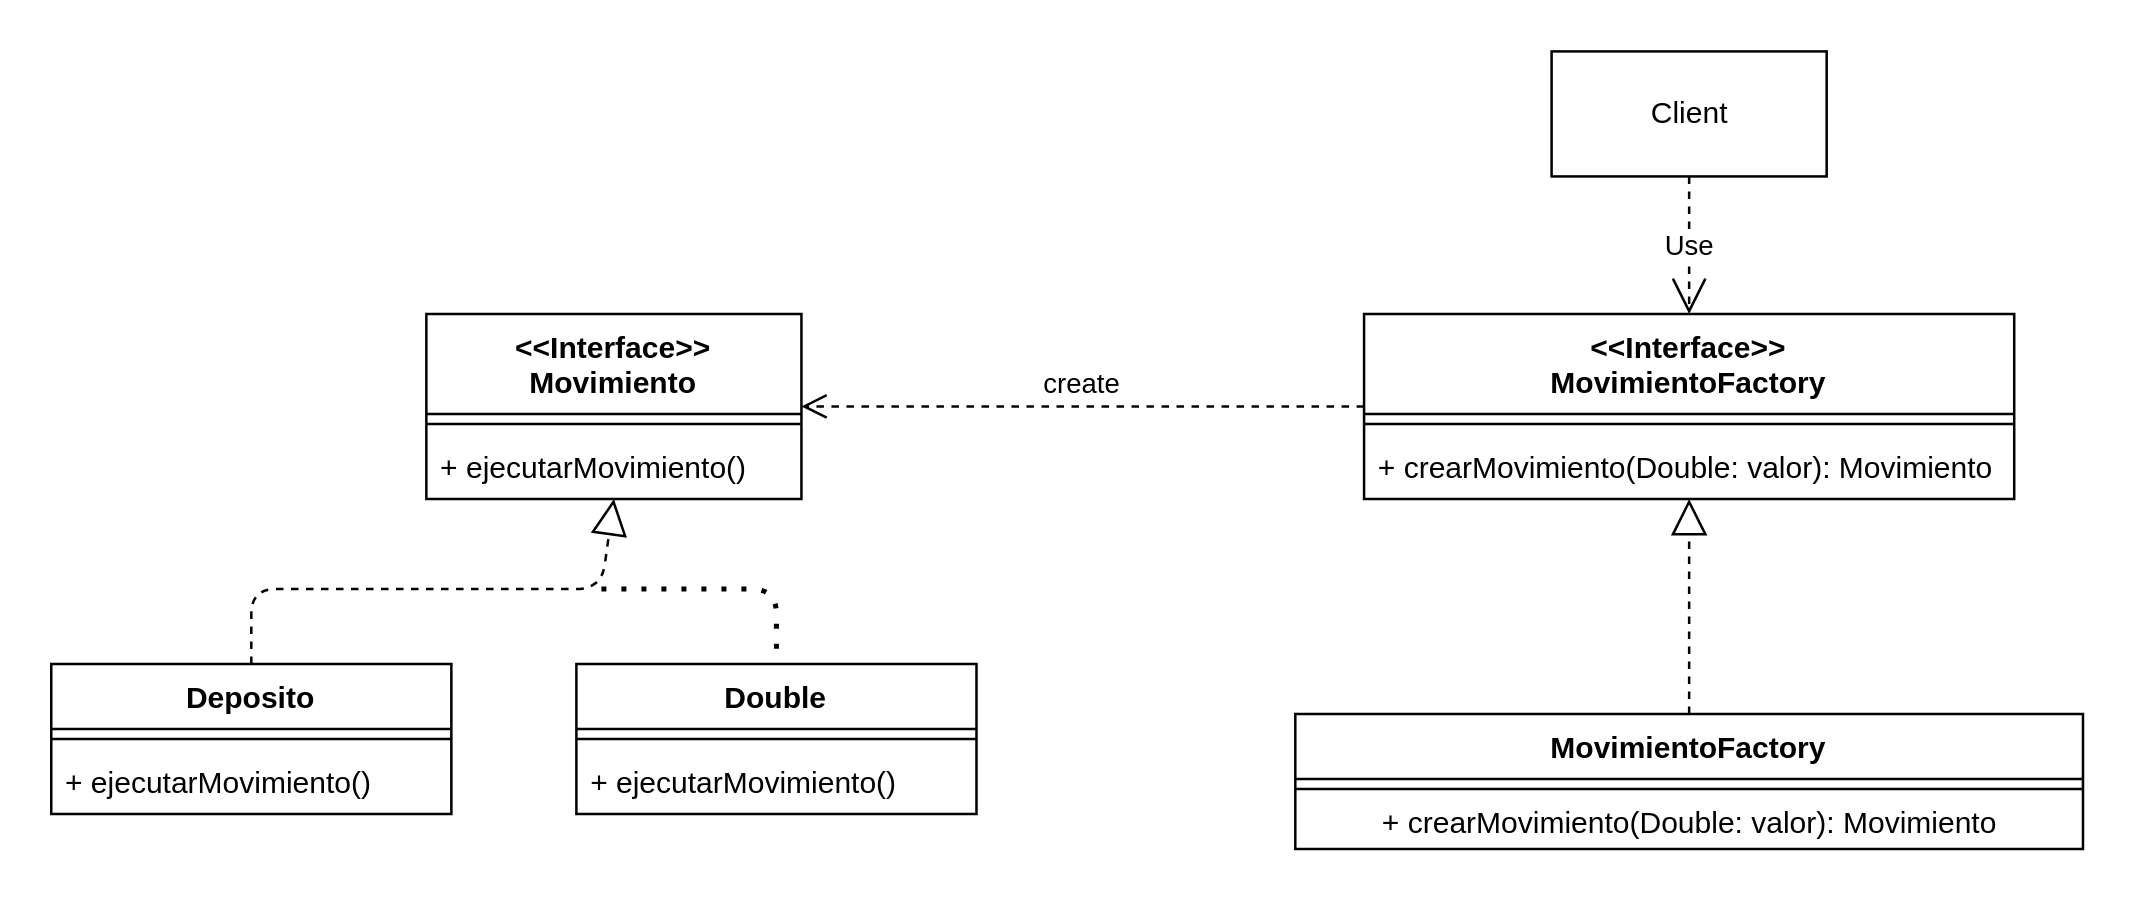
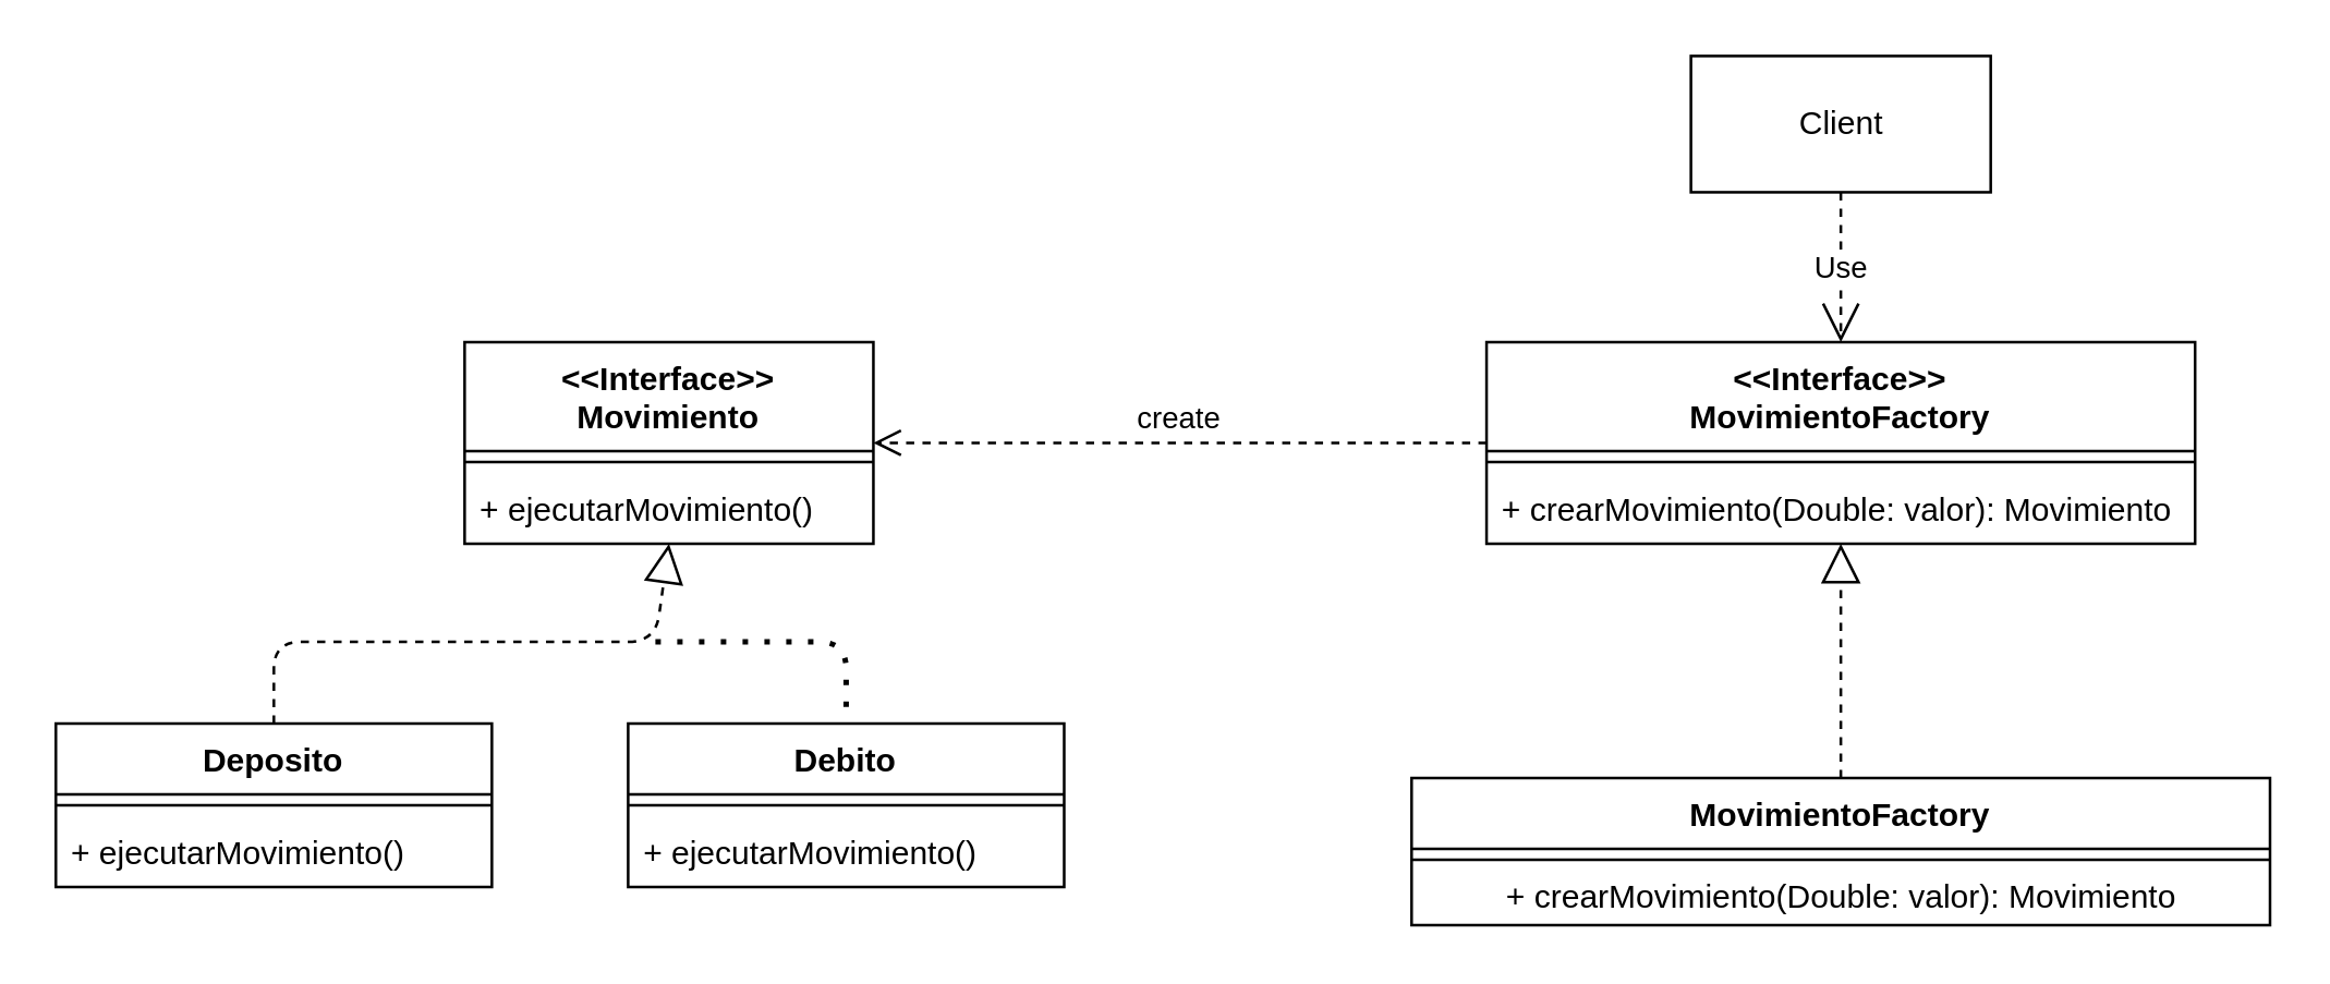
- <mxCell id="12" value="Double" style="swimlane;fontStyle=1;align=center;verticalAlign=top;childLayout=stackLayout;horizontal=1;startSize=26;horizontalStack=0;resizeParent=1;resizeParentMax=0;resizeLast=0;collapsible=1;marginBottom=0;" parent="1" vertex="1"><mxGeometry x="230" y="265" width="160" height="60" as="geometry" /></mxCell>
+ <mxCell id="12" value="Debito" style="swimlane;fontStyle=1;align=center;verticalAlign=top;childLayout=stackLayout;horizontal=1;startSize=26;horizontalStack=0;resizeParent=1;resizeParentMax=0;resizeLast=0;collapsible=1;marginBottom=0;" parent="1" vertex="1"><mxGeometry x="230" y="265" width="160" height="60" as="geometry" /></mxCell>
